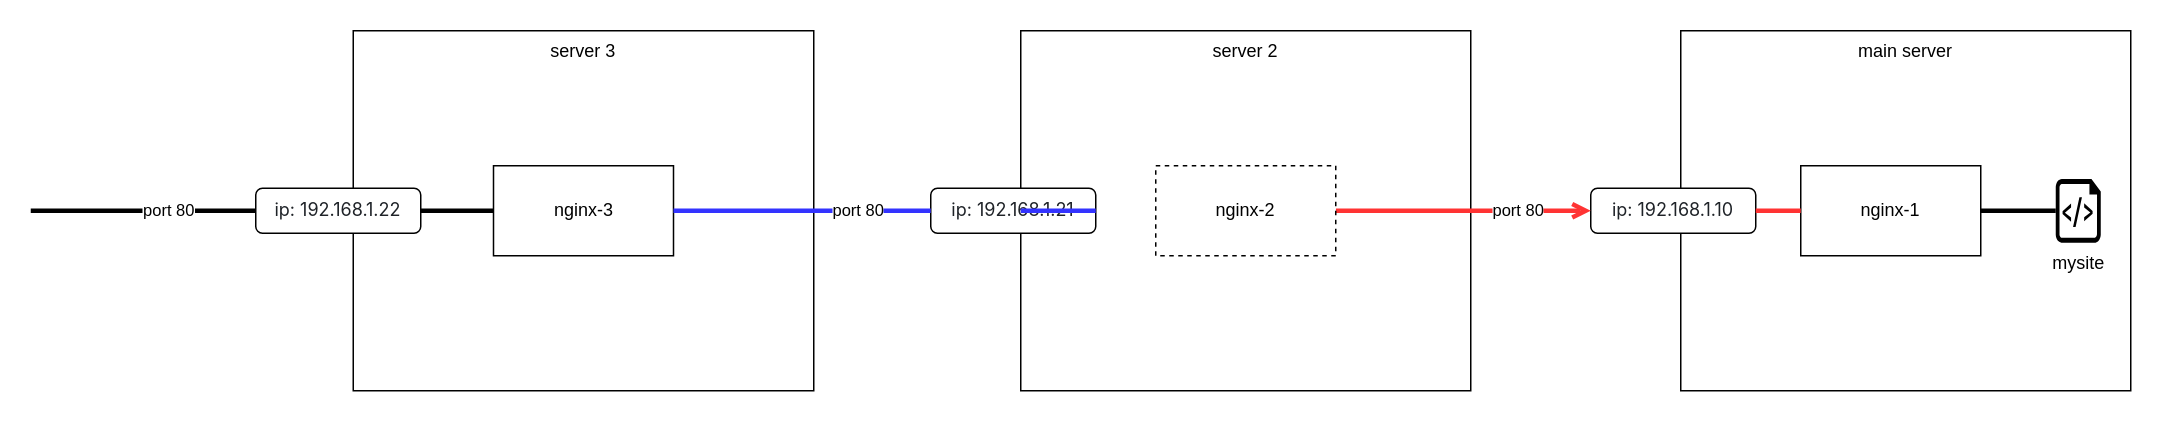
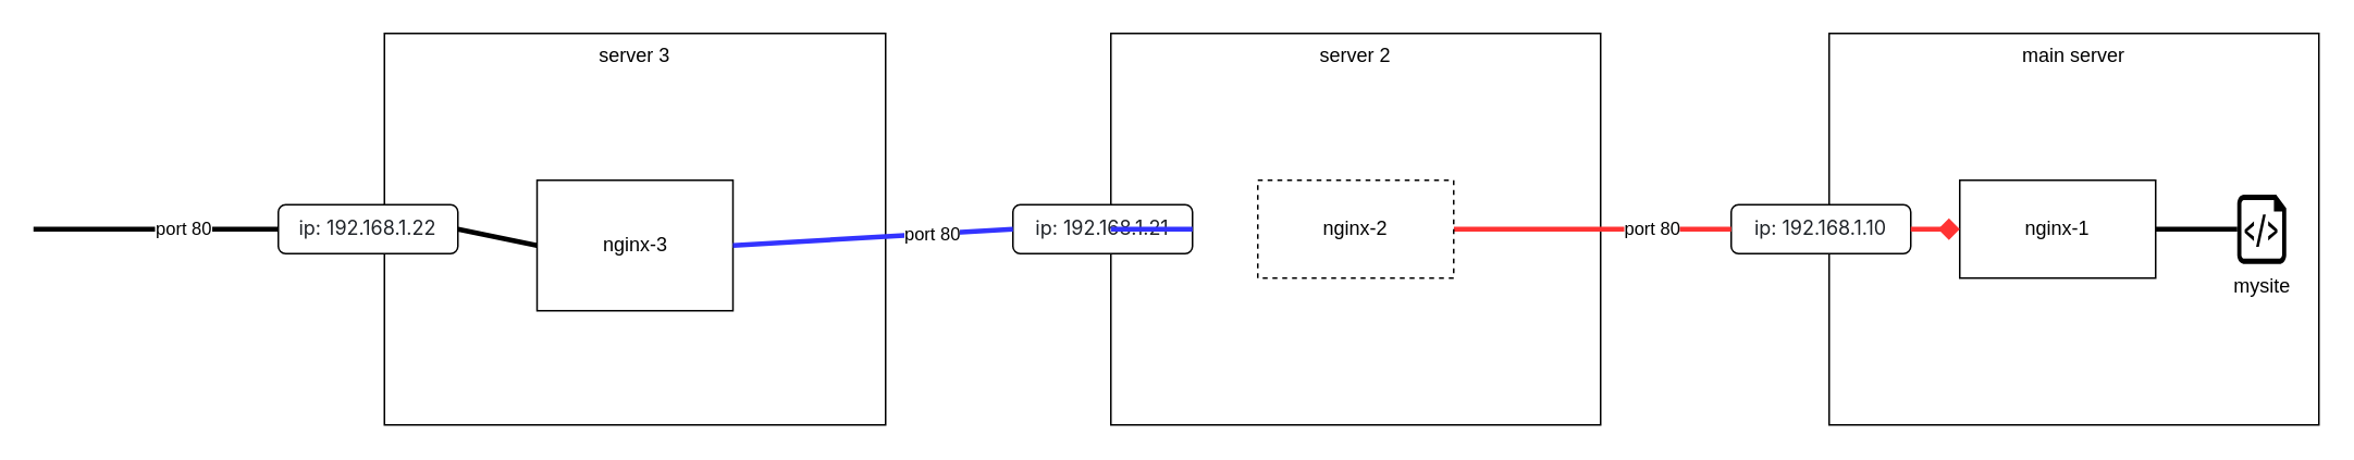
- <mxCell id="14" value="nginx-3" style="rounded=0;whiteSpace=wrap;html=1;" vertex="1" parent="1"><mxGeometry x="328.5" y="110" width="120" height="60" as="geometry" /></mxCell>
+ <mxCell id="14" value="nginx-3" style="rounded=0;whiteSpace=wrap;html=1;" vertex="1" parent="1"><mxGeometry x="328.5" y="110" width="120" height="80" as="geometry" /></mxCell>
- <mxCell id="8" value="" style="endArrow=open;html=1;rounded=0;entryX=0;entryY=0.5;entryDx=0;entryDy=0;fontColor=#3333FF;fontSize=11;strokeWidth=3;strokeColor=#FF3333;exitX=1;exitY=0.5;exitDx=0;exitDy=0;" parent="1" target="5" edge="1" source="13"><mxGeometry width="50" height="50" relative="1" as="geometry"><mxPoint x="740" y="155" as="sourcePoint" /><mxPoint x="1110" y="130" as="targetPoint" /></mxGeometry></mxCell>
+ <mxCell id="8" value="" style="endArrow=none;html=1;rounded=0;entryX=0;entryY=0.5;entryDx=0;entryDy=0;fontColor=#3333FF;fontSize=11;strokeWidth=3;strokeColor=#FF3333;exitX=1;exitY=0.5;exitDx=0;exitDy=0;" parent="1" target="5" edge="1" source="13"><mxGeometry width="50" height="50" relative="1" as="geometry"><mxPoint x="740" y="155" as="sourcePoint" /><mxPoint x="1110" y="130" as="targetPoint" /></mxGeometry></mxCell>
- <mxCell id="7" value="" style="endArrow=none;html=1;rounded=0;entryX=0;entryY=0.5;entryDx=0;entryDy=0;exitX=1;exitY=0.5;exitDx=0;exitDy=0;strokeWidth=3;strokeColor=#FF3333;" parent="1" source="5" target="4" edge="1"><mxGeometry width="50" height="50" relative="1" as="geometry"><mxPoint x="1060" y="180" as="sourcePoint" /><mxPoint x="1110" y="130" as="targetPoint" /></mxGeometry></mxCell>
+ <mxCell id="7" value="" style="endArrow=diamond;html=1;rounded=0;entryX=0;entryY=0.5;entryDx=0;entryDy=0;exitX=1;exitY=0.5;exitDx=0;exitDy=0;strokeWidth=3;strokeColor=#FF3333;" parent="1" source="5" target="4" edge="1"><mxGeometry width="50" height="50" relative="1" as="geometry"><mxPoint x="1060" y="180" as="sourcePoint" /><mxPoint x="1110" y="130" as="targetPoint" /></mxGeometry></mxCell>
